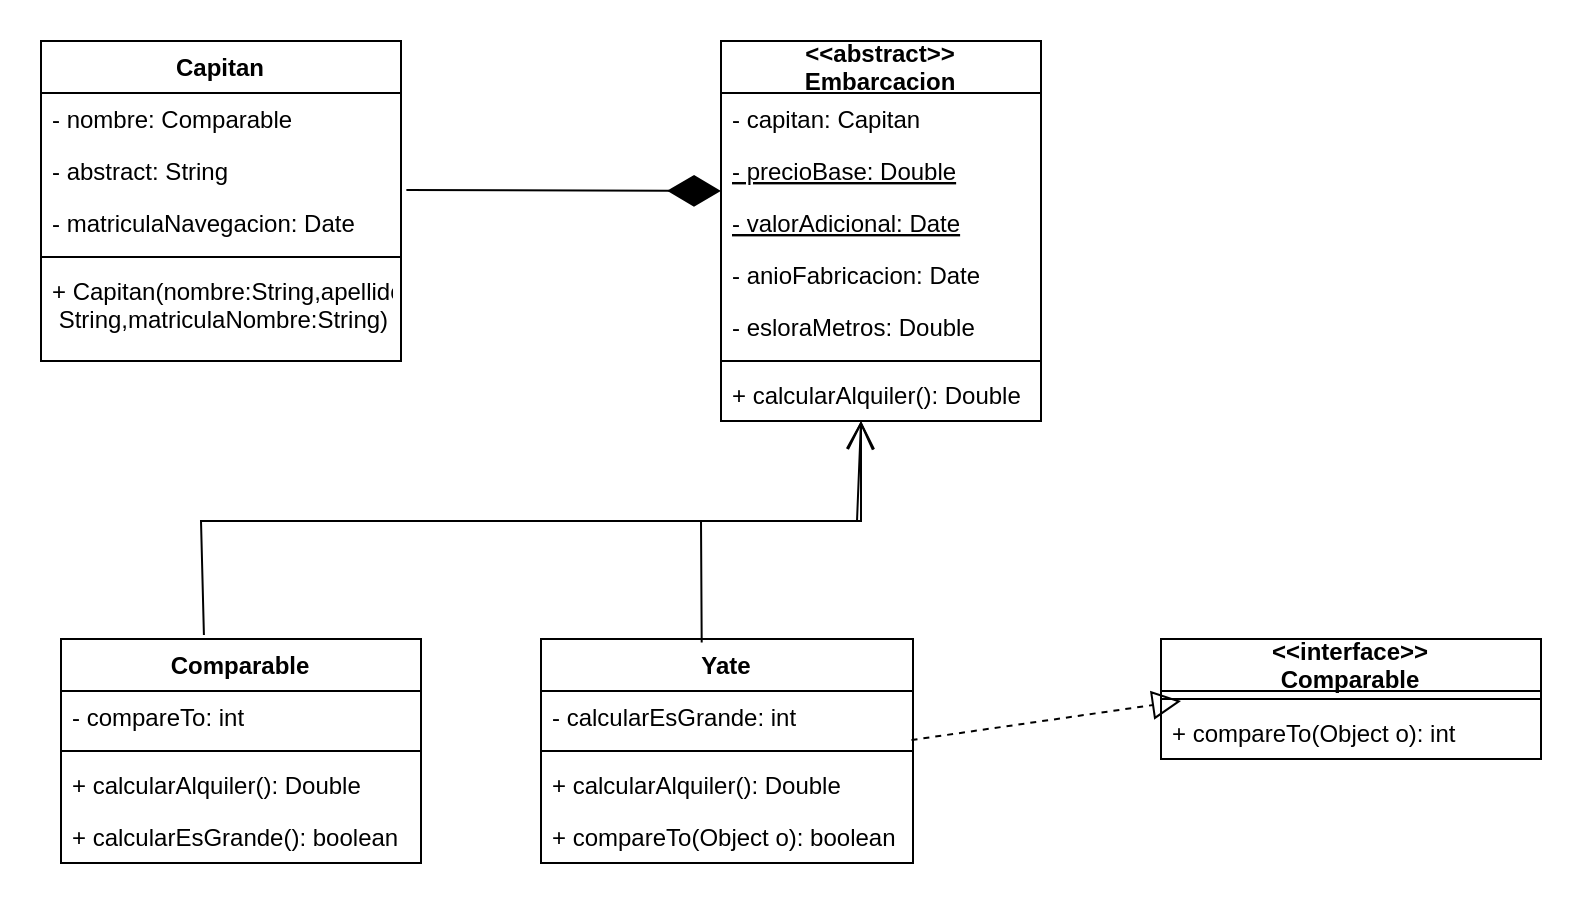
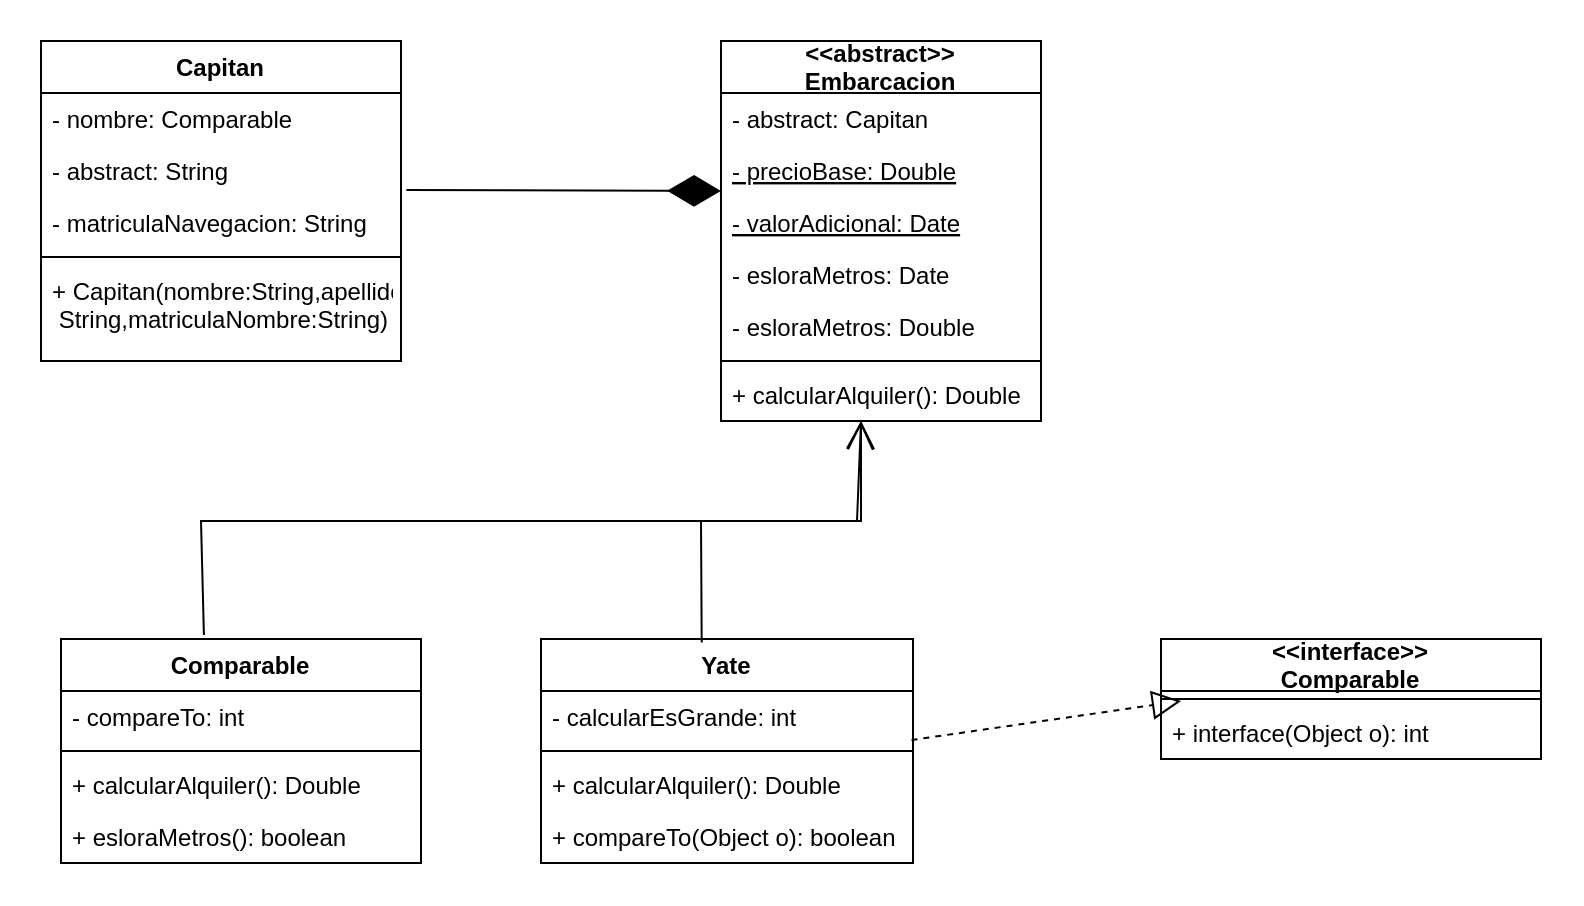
- <mxCell id="3" value="- capitan: Capitan" style="text;strokeColor=none;fillColor=none;align=left;verticalAlign=top;spacingLeft=4;spacingRight=4;overflow=hidden;rotatable=0;points=[[0,0.5],[1,0.5]];portConstraint=eastwest;fontStyle=0" vertex="1" parent="2"><mxGeometry y="26" width="160" height="26" as="geometry" /></mxCell>
+ <mxCell id="3" value="- abstract: Capitan" style="text;strokeColor=none;fillColor=none;align=left;verticalAlign=top;spacingLeft=4;spacingRight=4;overflow=hidden;rotatable=0;points=[[0,0.5],[1,0.5]];portConstraint=eastwest;fontStyle=0" vertex="1" parent="2"><mxGeometry y="26" width="160" height="26" as="geometry" /></mxCell>
- <mxCell id="13" value="- matriculaNavegacion: Date" style="text;strokeColor=none;fillColor=none;align=left;verticalAlign=top;spacingLeft=4;spacingRight=4;overflow=hidden;rotatable=0;points=[[0,0.5],[1,0.5]];portConstraint=eastwest;" vertex="1" parent="10"><mxGeometry y="78" width="180" height="26" as="geometry" /></mxCell>
+ <mxCell id="13" value="- matriculaNavegacion: String" style="text;strokeColor=none;fillColor=none;align=left;verticalAlign=top;spacingLeft=4;spacingRight=4;overflow=hidden;rotatable=0;points=[[0,0.5],[1,0.5]];portConstraint=eastwest;" vertex="1" parent="10"><mxGeometry y="78" width="180" height="26" as="geometry" /></mxCell>
- <mxCell id="6" value="- anioFabricacion: Date" style="text;strokeColor=none;fillColor=none;align=left;verticalAlign=top;spacingLeft=4;spacingRight=4;overflow=hidden;rotatable=0;points=[[0,0.5],[1,0.5]];portConstraint=eastwest;" vertex="1" parent="2"><mxGeometry y="104" width="160" height="26" as="geometry" /></mxCell>
+ <mxCell id="6" value="- esloraMetros: Date" style="text;strokeColor=none;fillColor=none;align=left;verticalAlign=top;spacingLeft=4;spacingRight=4;overflow=hidden;rotatable=0;points=[[0,0.5],[1,0.5]];portConstraint=eastwest;" vertex="1" parent="2"><mxGeometry y="104" width="160" height="26" as="geometry" /></mxCell>
- <mxCell id="29" value="+ compareTo(Object o): int" style="text;strokeColor=none;fillColor=none;align=left;verticalAlign=top;spacingLeft=4;spacingRight=4;overflow=hidden;rotatable=0;points=[[0,0.5],[1,0.5]];portConstraint=eastwest;" vertex="1" parent="27"><mxGeometry y="34" width="190" height="26" as="geometry" /></mxCell>
+ <mxCell id="29" value="+ interface(Object o): int" style="text;strokeColor=none;fillColor=none;align=left;verticalAlign=top;spacingLeft=4;spacingRight=4;overflow=hidden;rotatable=0;points=[[0,0.5],[1,0.5]];portConstraint=eastwest;" vertex="1" parent="27"><mxGeometry y="34" width="190" height="26" as="geometry" /></mxCell>
- <mxCell id="20" value="+ calcularEsGrande(): boolean" style="text;strokeColor=none;fillColor=none;align=left;verticalAlign=top;spacingLeft=4;spacingRight=4;overflow=hidden;rotatable=0;points=[[0,0.5],[1,0.5]];portConstraint=eastwest;" vertex="1" parent="16"><mxGeometry y="86" width="180" height="26" as="geometry" /></mxCell>
+ <mxCell id="20" value="+ esloraMetros(): boolean" style="text;strokeColor=none;fillColor=none;align=left;verticalAlign=top;spacingLeft=4;spacingRight=4;overflow=hidden;rotatable=0;points=[[0,0.5],[1,0.5]];portConstraint=eastwest;" vertex="1" parent="16"><mxGeometry y="86" width="180" height="26" as="geometry" /></mxCell>
